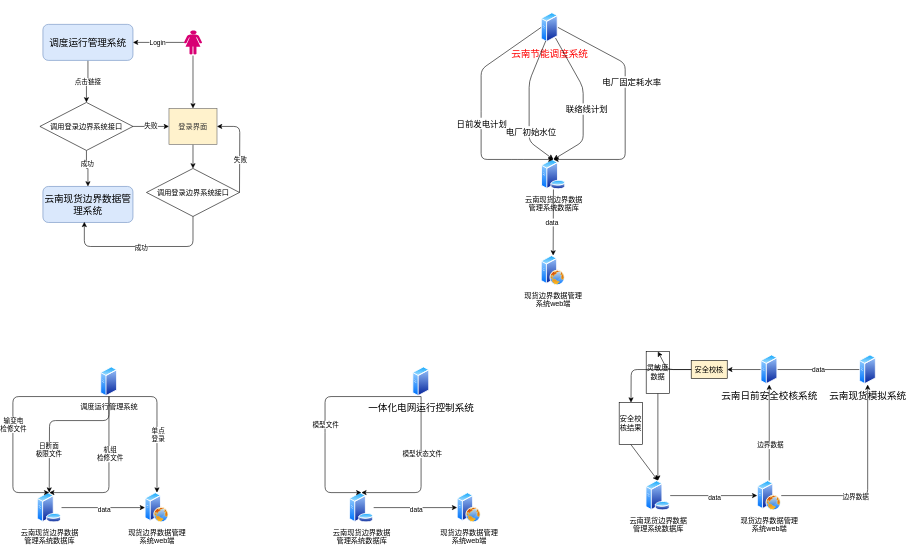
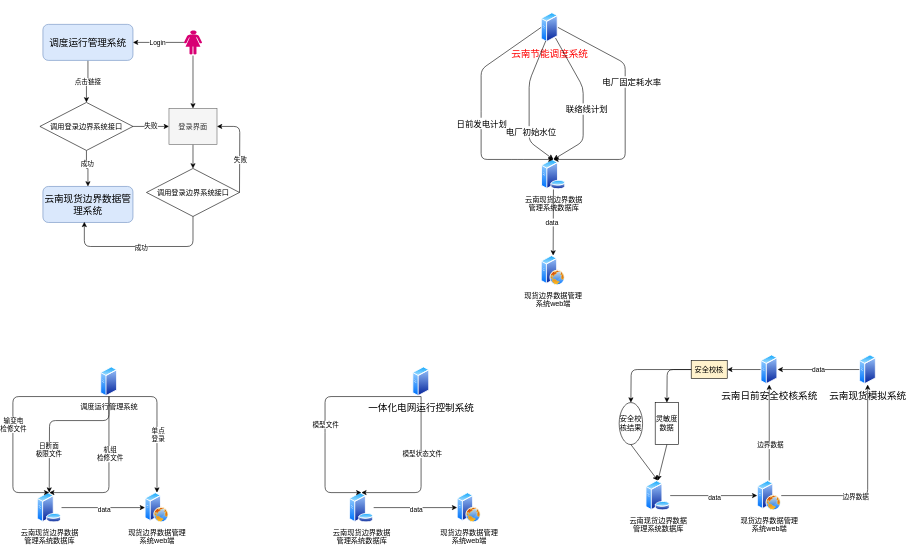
- <mxCell id="15" value="登录界面" style="rounded=0;whiteSpace=wrap;html=1;fillColor=#fff2cc;strokeColor=#666666;fontColor=#333333;" vertex="1" parent="1"><mxGeometry x="280" y="180" width="80" height="60" as="geometry" /></mxCell>
+ <mxCell id="15" value="登录界面" style="rounded=0;whiteSpace=wrap;html=1;fillColor=#f5f5f5;strokeColor=#666666;fontColor=#333333;" vertex="1" parent="1"><mxGeometry x="280" y="180" width="80" height="60" as="geometry" /></mxCell>
- <mxCell id="62" value="data" style="endArrow=none;html=1;exitX=0;exitY=0.5;exitDx=0;exitDy=0;entryX=1;entryY=0.5;entryDx=0;entryDy=0;" edge="1" parent="1" source="59" target="47"><mxGeometry width="50" height="50" relative="1" as="geometry"><mxPoint x="1370" y="620" as="sourcePoint" /><mxPoint x="1420" y="570" as="targetPoint" /></mxGeometry></mxCell>
+ <mxCell id="62" value="data" style="endArrow=classic;html=1;exitX=0;exitY=0.5;exitDx=0;exitDy=0;entryX=1;entryY=0.5;entryDx=0;entryDy=0;" edge="1" parent="1" source="59" target="47"><mxGeometry width="50" height="50" relative="1" as="geometry"><mxPoint x="1370" y="620" as="sourcePoint" /><mxPoint x="1420" y="570" as="targetPoint" /></mxGeometry></mxCell>
- <mxCell id="54" value="灵敏度数据" style="rounded=0;whiteSpace=wrap;html=1;" vertex="1" parent="1"><mxGeometry x="1075" y="585" width="39" height="70" as="geometry" /></mxCell>
+ <mxCell id="54" value="灵敏度数据" style="rounded=0;whiteSpace=wrap;html=1;" vertex="1" parent="1"><mxGeometry x="1090" y="670" width="39" height="70" as="geometry" /></mxCell>
- <mxCell id="53" value="安全校核结果" style="rounded=0;whiteSpace=wrap;html=1;" vertex="1" parent="1"><mxGeometry x="1030" y="670" width="39" height="70" as="geometry" /></mxCell>
+ <mxCell id="53" value="安全校核结果" style="ellipse;whiteSpace=wrap;html=1;" vertex="1" parent="1"><mxGeometry x="1030" y="670" width="39" height="70" as="geometry" /></mxCell>
